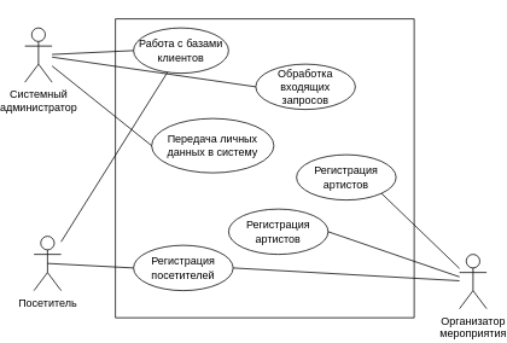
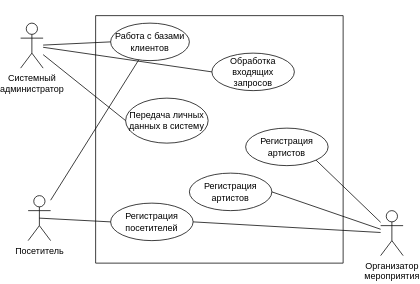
- <mxCell id="3" value="Передача личных данных в систему" style="ellipse;whiteSpace=wrap;html=1;" vertex="1" parent="2"><mxGeometry x="40" y="110" width="135" height="60" as="geometry" /></mxCell>
+ <mxCell id="3" value="Передача личных данных в систему" style="ellipse;whiteSpace=wrap;html=1;" vertex="1" parent="2"><mxGeometry x="40" y="110" width="110" height="60" as="geometry" /></mxCell>
